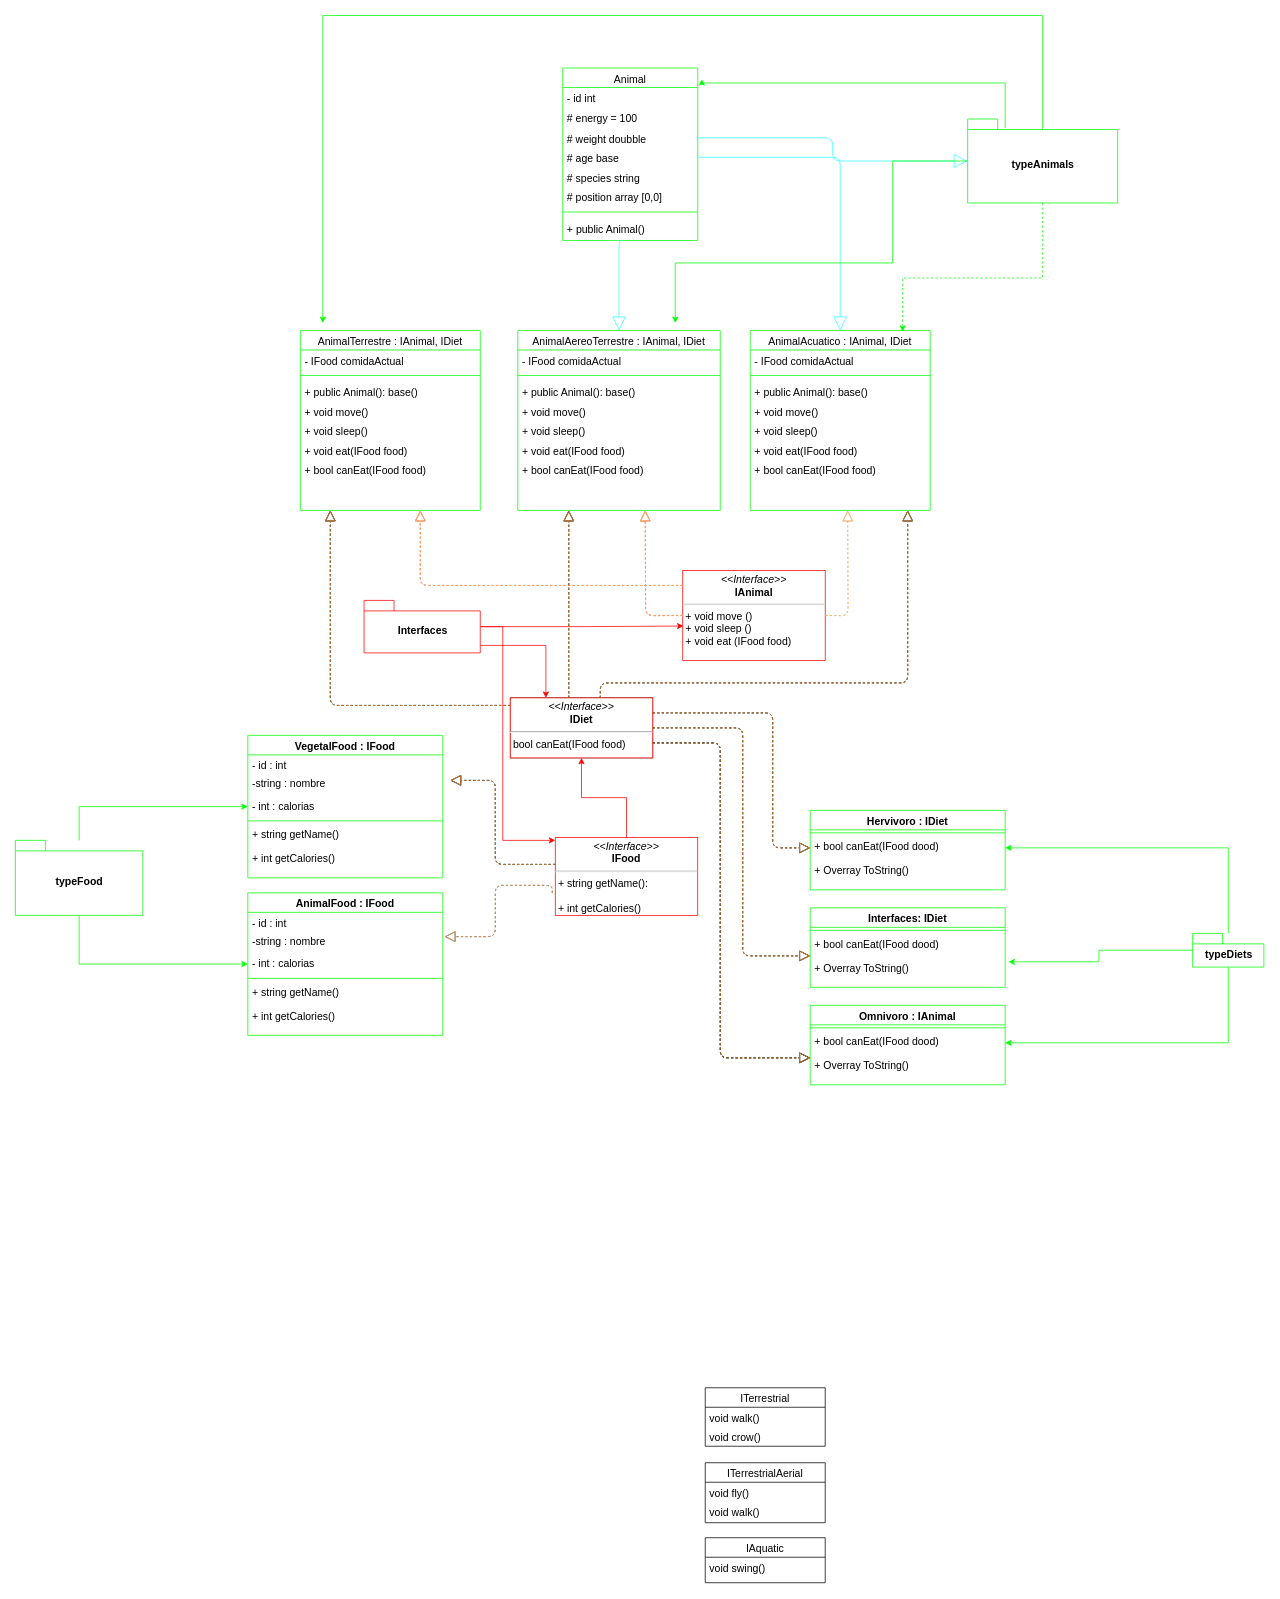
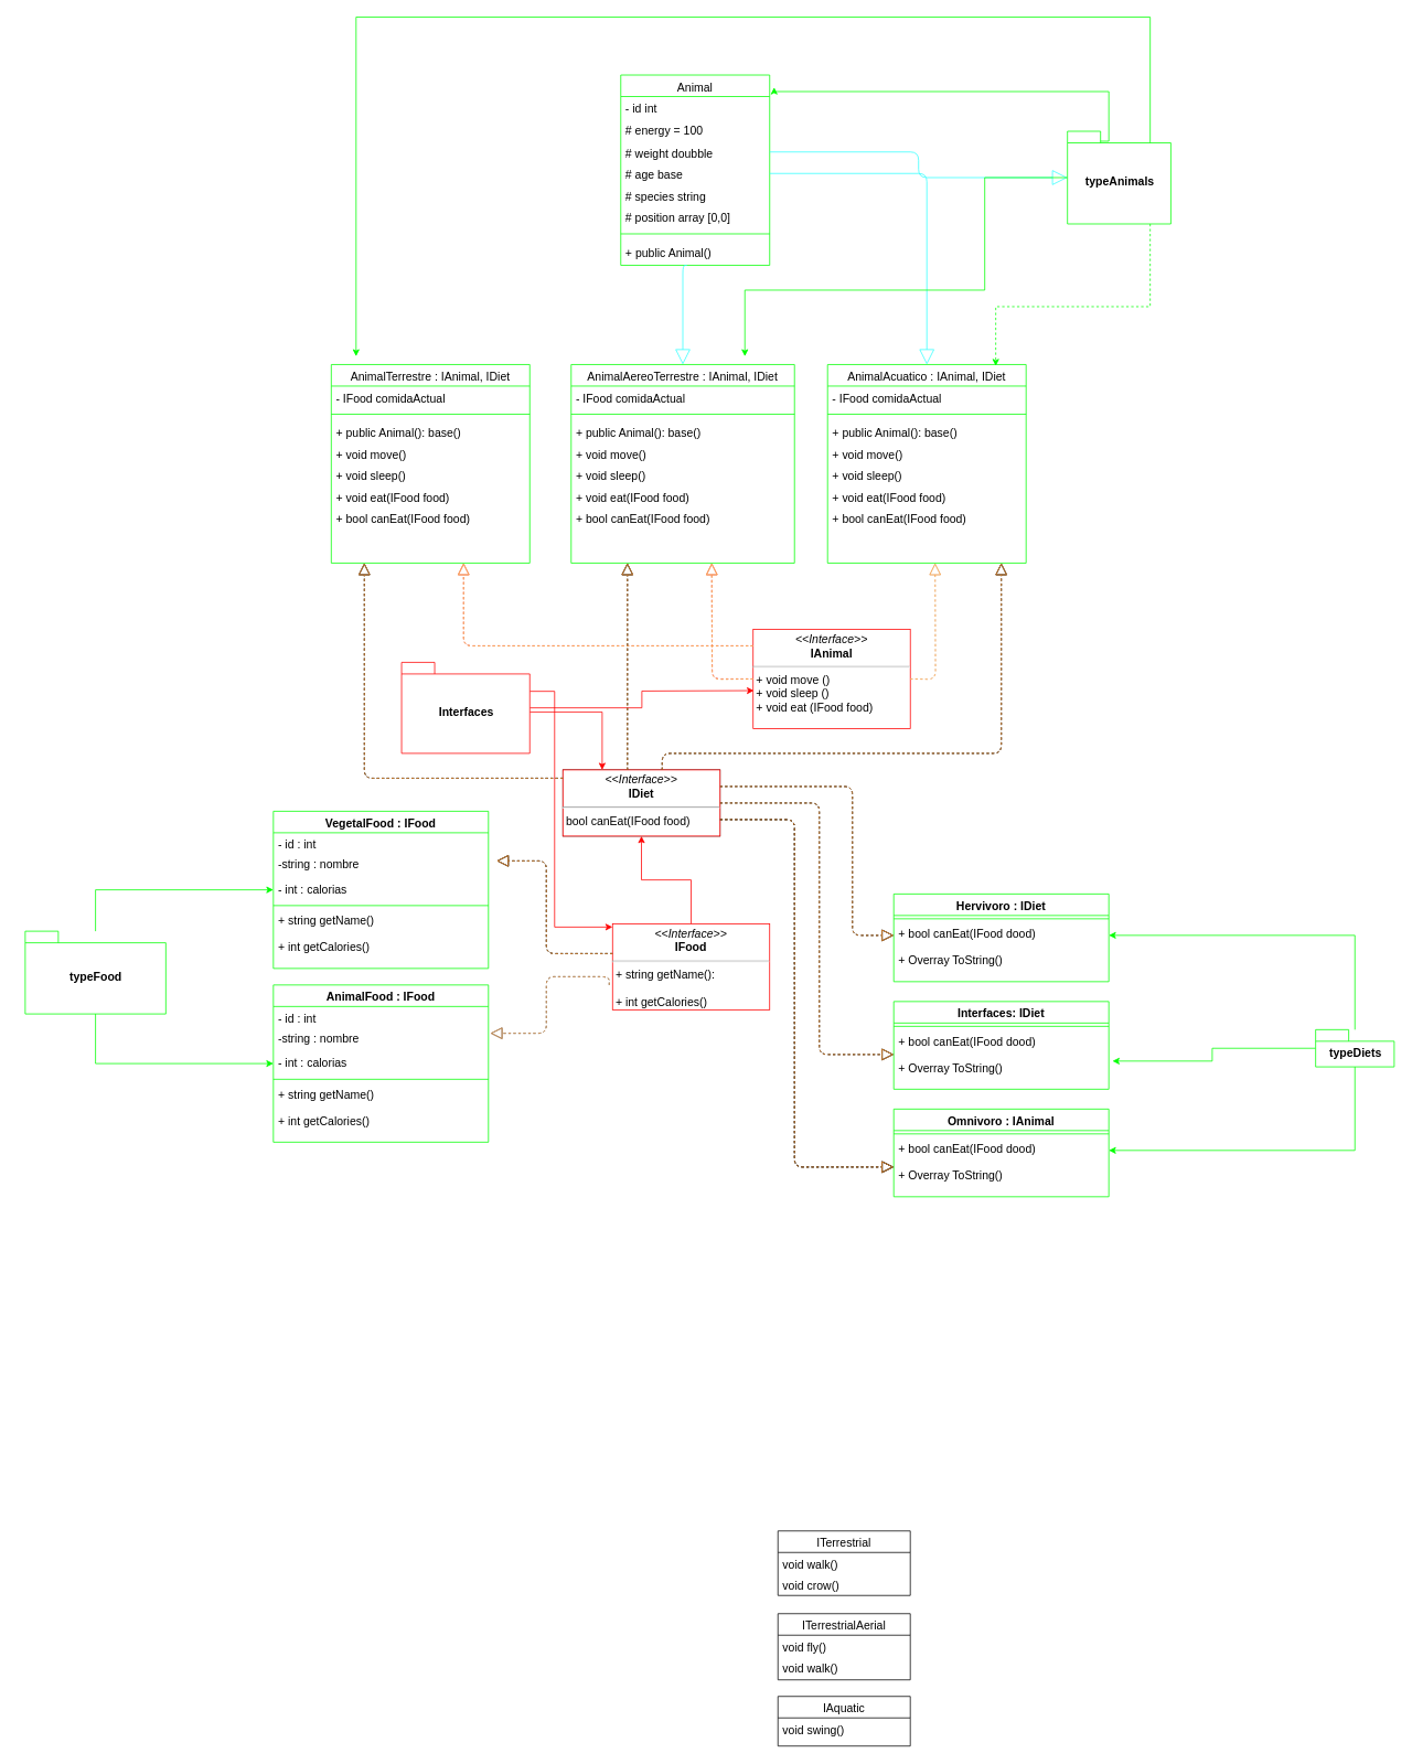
- <mxCell id="125" value="typeAnimals" style="shape=folder;fontStyle=1;spacingTop=10;tabWidth=40;tabHeight=14;tabPosition=left;html=1;strokeColor=#00FF00;fontSize=14;" vertex="1" parent="1"><mxGeometry x="1290" y="158" width="200" height="112" as="geometry" /></mxCell>
+ <mxCell id="125" value="typeAnimals" style="shape=folder;fontStyle=1;spacingTop=10;tabWidth=40;tabHeight=14;tabPosition=left;html=1;strokeColor=#00FF00;fontSize=14;" vertex="1" parent="1"><mxGeometry x="1290" y="158" width="125" height="112" as="geometry" /></mxCell>
- <mxCell id="93" value="Interfaces" style="shape=folder;fontStyle=1;spacingTop=10;tabWidth=40;tabHeight=14;tabPosition=left;html=1;fontSize=14;strokeColor=#FF0000;" vertex="1" parent="1"><mxGeometry x="485" y="800" width="155" height="70" as="geometry" /></mxCell>
+ <mxCell id="93" value="Interfaces" style="shape=folder;fontStyle=1;spacingTop=10;tabWidth=40;tabHeight=14;tabPosition=left;html=1;fontSize=14;strokeColor=#FF0000;" vertex="1" parent="1"><mxGeometry x="485" y="800" width="155" height="110" as="geometry" /></mxCell>
- <mxCell id="58" value="typeFood" style="shape=folder;fontStyle=1;spacingTop=10;tabWidth=40;tabHeight=14;tabPosition=left;html=1;fontSize=14;strokeColor=#00FF00;" vertex="1" parent="1"><mxGeometry x="20" y="1120" width="170" height="100" as="geometry" /></mxCell>
+ <mxCell id="58" value="typeFood" style="shape=folder;fontStyle=1;spacingTop=10;tabWidth=40;tabHeight=14;tabPosition=left;html=1;fontSize=14;strokeColor=#00FF00;" vertex="1" parent="1"><mxGeometry x="30" y="1125" width="170" height="100" as="geometry" /></mxCell>
